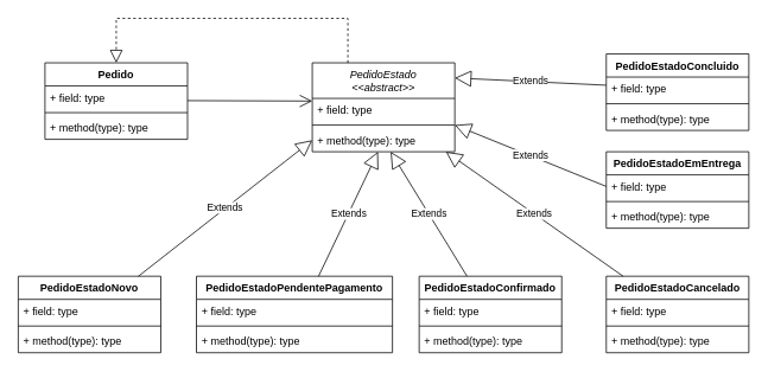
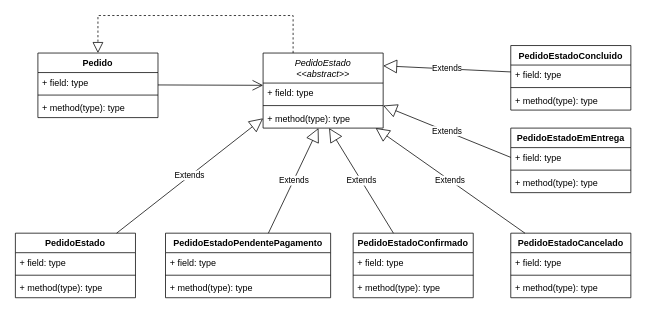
- <mxCell id="10" value="PedidoEstadoNovo" style="swimlane;fontStyle=1;align=center;verticalAlign=top;childLayout=stackLayout;horizontal=1;startSize=26;horizontalStack=0;resizeParent=1;resizeParentMax=0;resizeLast=0;collapsible=1;marginBottom=0;" vertex="1" parent="1"><mxGeometry x="20" y="310" width="160" height="86" as="geometry" /></mxCell>
+ <mxCell id="10" value="PedidoEstado" style="swimlane;fontStyle=1;align=center;verticalAlign=top;childLayout=stackLayout;horizontal=1;startSize=26;horizontalStack=0;resizeParent=1;resizeParentMax=0;resizeLast=0;collapsible=1;marginBottom=0;" vertex="1" parent="1"><mxGeometry x="20" y="310" width="160" height="86" as="geometry" /></mxCell>
